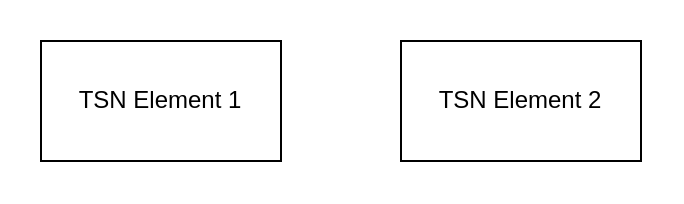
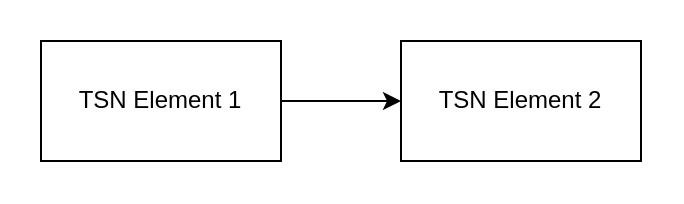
+ <mxCell id="2" value="" style="edgeStyle=orthogonalEdgeStyle;rounded=0;orthogonalLoop=1;jettySize=auto;html=1;" edge="1" parent="1" source="3" target="4"><mxGeometry relative="1" as="geometry" /></mxCell>
